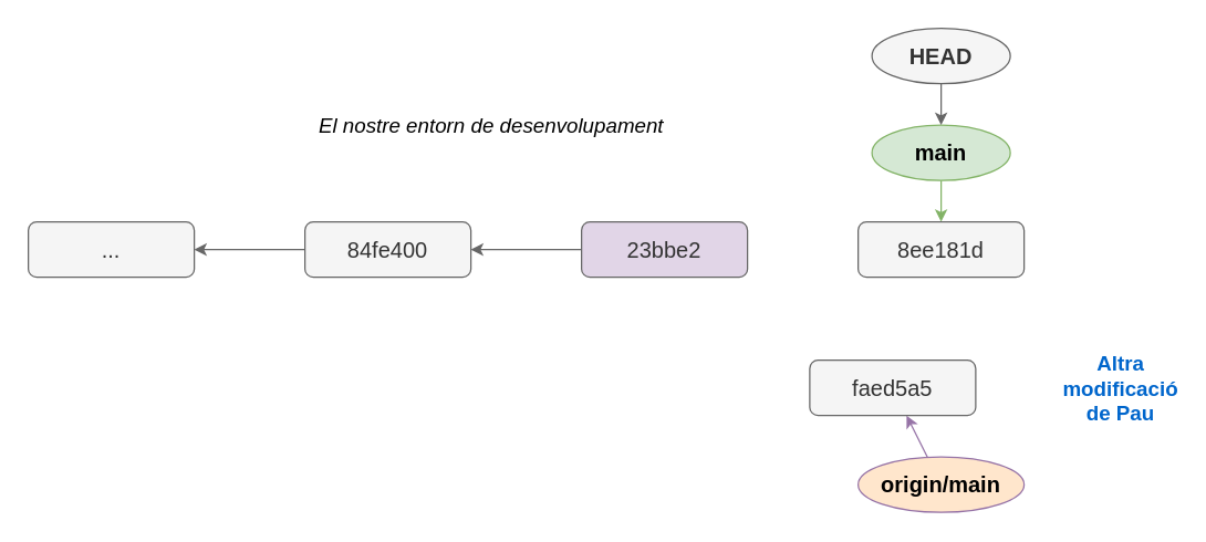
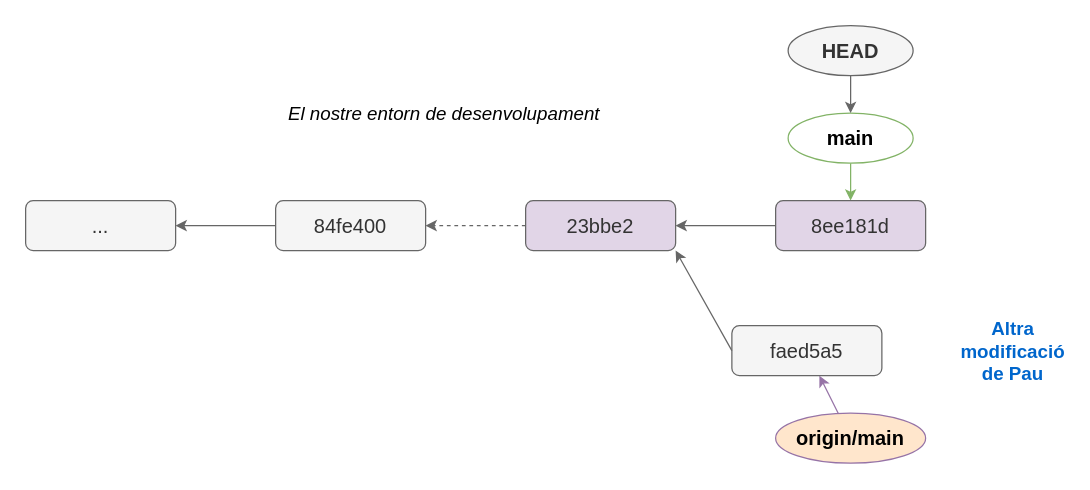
- <mxCell id="4" value="main" style="ellipse;whiteSpace=wrap;html=1;fillColor=#d5e8d4;strokeColor=#82b366;fontSize=16;fontStyle=1" parent="1" vertex="1"><mxGeometry x="630" y="90" width="100" height="40" as="geometry" /></mxCell>
+ <mxCell id="4" value="main" style="ellipse;whiteSpace=wrap;html=1;fillColor=#ffffff;strokeColor=#82b366;fontSize=16;fontStyle=1;" parent="1" vertex="1"><mxGeometry x="630" y="90" width="100" height="40" as="geometry" /></mxCell>
- <mxCell id="12" style="rounded=0;orthogonalLoop=1;jettySize=auto;html=1;fillColor=#f5f5f5;strokeColor=#666666;exitX=0;exitY=0.5;exitDx=0;exitDy=0;entryX=1;entryY=0.5;entryDx=0;entryDy=0;" parent="1" source="9" target="10" edge="1"><mxGeometry relative="1" as="geometry"><mxPoint x="230" y="150" as="sourcePoint" /><mxPoint x="150" y="173" as="targetPoint" /></mxGeometry></mxCell>
+ <mxCell id="12" style="rounded=0;orthogonalLoop=1;jettySize=auto;html=1;fillColor=#f5f5f5;strokeColor=#666666;exitX=0;exitY=0.5;exitDx=0;exitDy=0;entryX=1;entryY=0.5;entryDx=0;entryDy=0;dashed=1;" parent="1" source="9" target="10" edge="1"><mxGeometry relative="1" as="geometry"><mxPoint x="230" y="150" as="sourcePoint" /><mxPoint x="150" y="173" as="targetPoint" /></mxGeometry></mxCell>
+ <mxCell id="17" style="rounded=0;orthogonalLoop=1;jettySize=auto;html=1;fillColor=#f5f5f5;strokeColor=#666666;" parent="1" source="16" target="9" edge="1"><mxGeometry relative="1" as="geometry"><mxPoint x="650" y="270" as="sourcePoint" /><mxPoint x="530" y="210" as="targetPoint" /></mxGeometry></mxCell>
- <mxCell id="16" value="8ee181d" style="rounded=1;whiteSpace=wrap;html=1;fontSize=16;fillColor=#f5f5f5;strokeColor=#666666;fontColor=#333333;fontStyle=0;labelBorderColor=none;" parent="1" vertex="1"><mxGeometry x="620" y="160" width="120" height="40" as="geometry" /></mxCell>
+ <mxCell id="16" value="8ee181d" style="rounded=1;whiteSpace=wrap;html=1;fontSize=16;fillColor=#e1d5e7;strokeColor=#666666;fontColor=#333333;fontStyle=0;labelBorderColor=none;" parent="1" vertex="1"><mxGeometry x="620" y="160" width="120" height="40" as="geometry" /></mxCell>
+ <mxCell id="15" style="rounded=0;orthogonalLoop=1;jettySize=auto;html=1;fillColor=#f5f5f5;strokeColor=#666666;exitX=0;exitY=0.5;exitDx=0;exitDy=0;entryX=1;entryY=1;entryDx=0;entryDy=0;" parent="1" source="14" target="9" edge="1"><mxGeometry relative="1" as="geometry"><mxPoint x="430" y="190" as="sourcePoint" /><mxPoint x="350" y="190" as="targetPoint" /></mxGeometry></mxCell>
